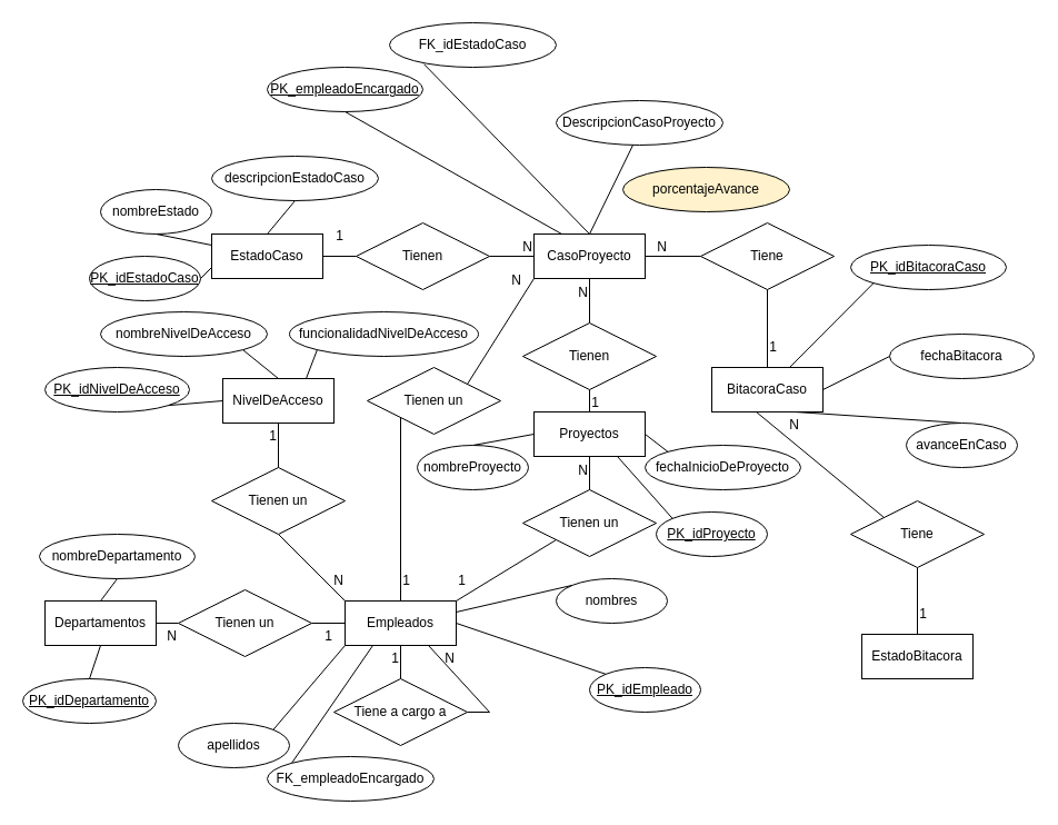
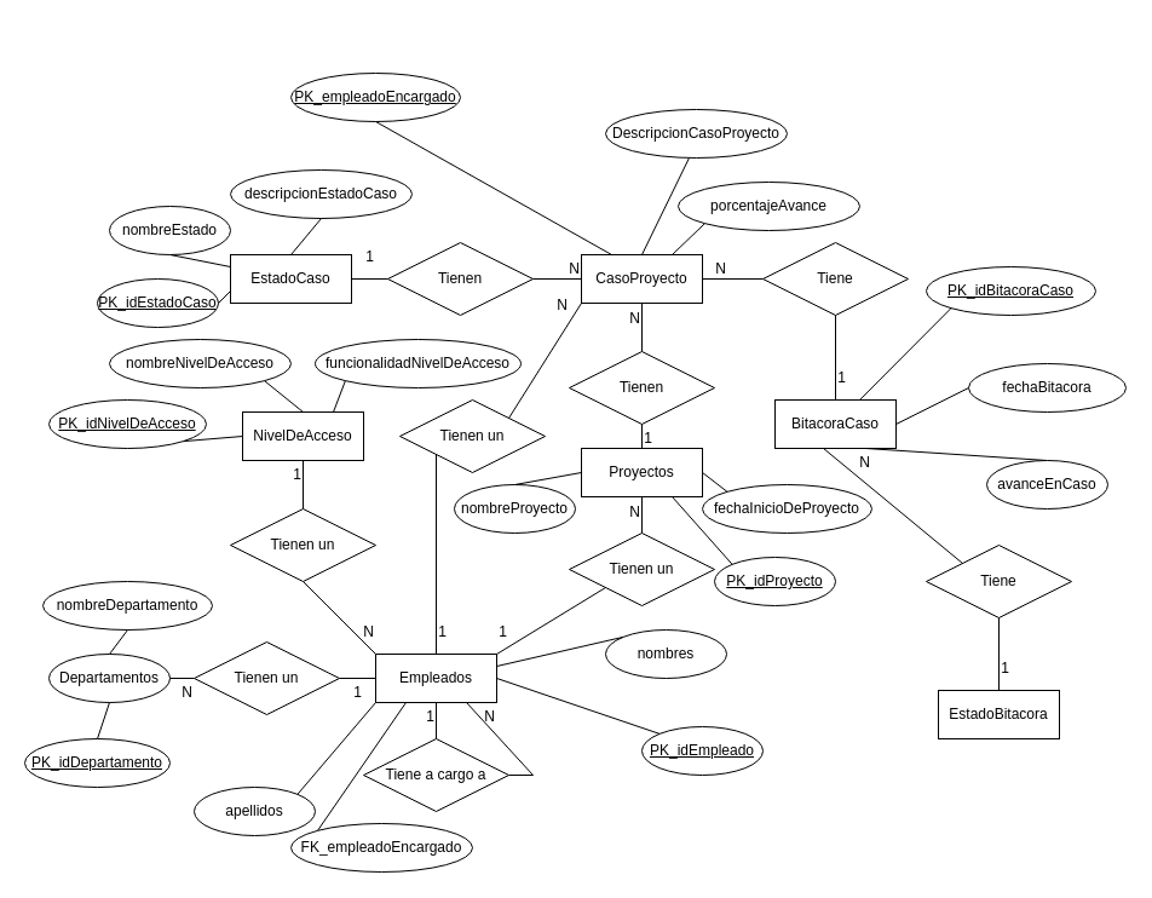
- <mxCell id="92" value="FK_idEstadoCaso" style="ellipse;whiteSpace=wrap;html=1;align=center;" parent="1" vertex="1"><mxGeometry x="350" y="20" width="150" height="40" as="geometry" /></mxCell>
- <mxCell id="93" value="" style="endArrow=none;html=1;rounded=0;entryX=0.5;entryY=0;entryDx=0;entryDy=0;exitX=0.207;exitY=0.931;exitDx=0;exitDy=0;exitPerimeter=0;" parent="1" source="92" target="3" edge="1"><mxGeometry relative="1" as="geometry"><mxPoint x="320" y="110" as="sourcePoint" /><mxPoint x="515" y="220" as="targetPoint" /></mxGeometry></mxCell>
- <mxCell id="69" value="porcentajeAvance" style="ellipse;whiteSpace=wrap;html=1;align=center;fillColor=#fff2cc;" parent="1" vertex="1"><mxGeometry x="560" y="150" width="150" height="40" as="geometry" /></mxCell>
+ <mxCell id="69" value="porcentajeAvance" style="ellipse;whiteSpace=wrap;html=1;align=center;" parent="1" vertex="1"><mxGeometry x="560" y="150" width="150" height="40" as="geometry" /></mxCell>
+ <mxCell id="72" value="" style="endArrow=none;html=1;rounded=0;entryX=0;entryY=1;entryDx=0;entryDy=0;exitX=0.75;exitY=0;exitDx=0;exitDy=0;" parent="1" source="3" target="69" edge="1"><mxGeometry relative="1" as="geometry"><mxPoint x="722" y="340" as="sourcePoint" /><mxPoint x="761" y="304" as="targetPoint" /></mxGeometry></mxCell>
- <mxCell id="4" value="Departamentos" style="whiteSpace=wrap;html=1;align=center;" parent="1" vertex="1"><mxGeometry x="40" y="540" width="100" height="40" as="geometry" /></mxCell>
+ <mxCell id="4" value="Departamentos" style="ellipse;whiteSpace=wrap;html=1;align=center;" parent="1" vertex="1"><mxGeometry x="40" y="540" width="100" height="40" as="geometry" /></mxCell>
